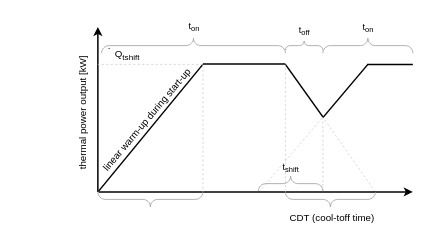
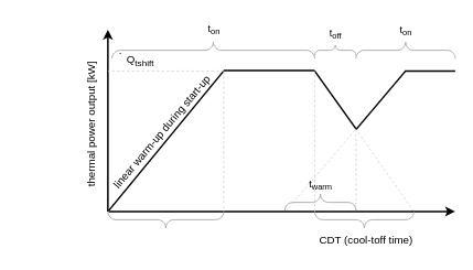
- <mxCell id="23" value="t&lt;sub&gt;shift&lt;/sub&gt;" style="text;html=1;align=center;verticalAlign=middle;resizable=0;points=[];autosize=1;strokeColor=none;fillColor=none;" vertex="1" parent="1"><mxGeometry x="362" y="208" width="50" height="30" as="geometry" /></mxCell>
+ <mxCell id="23" value="t&lt;sub&gt;warm&lt;/sub&gt;" style="text;html=1;align=center;verticalAlign=middle;resizable=0;points=[];autosize=1;strokeColor=none;fillColor=none;" vertex="1" parent="1"><mxGeometry x="362" y="208" width="50" height="30" as="geometry" /></mxCell>
